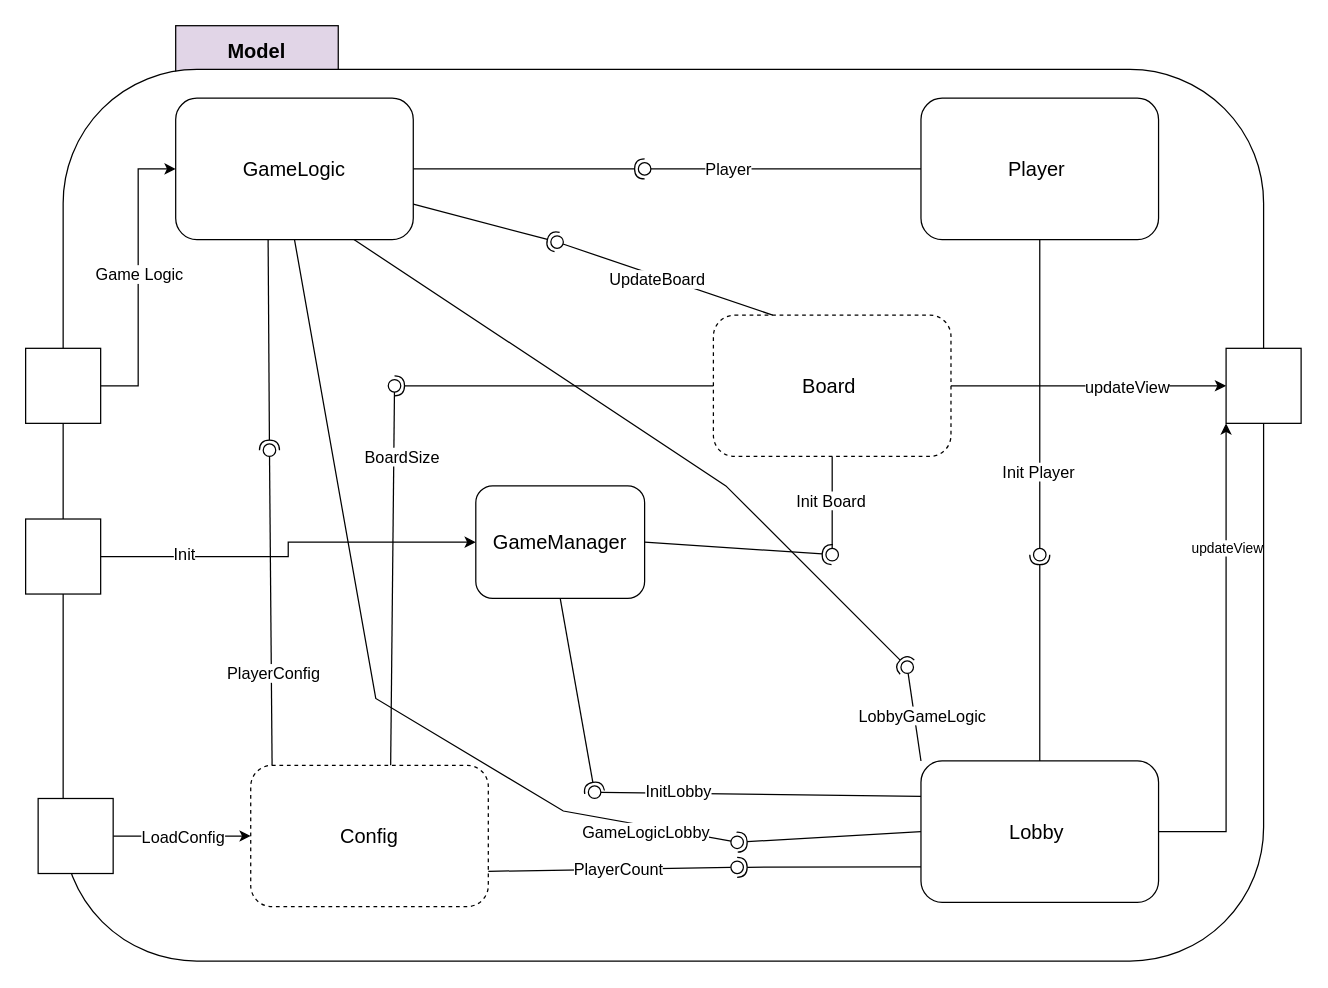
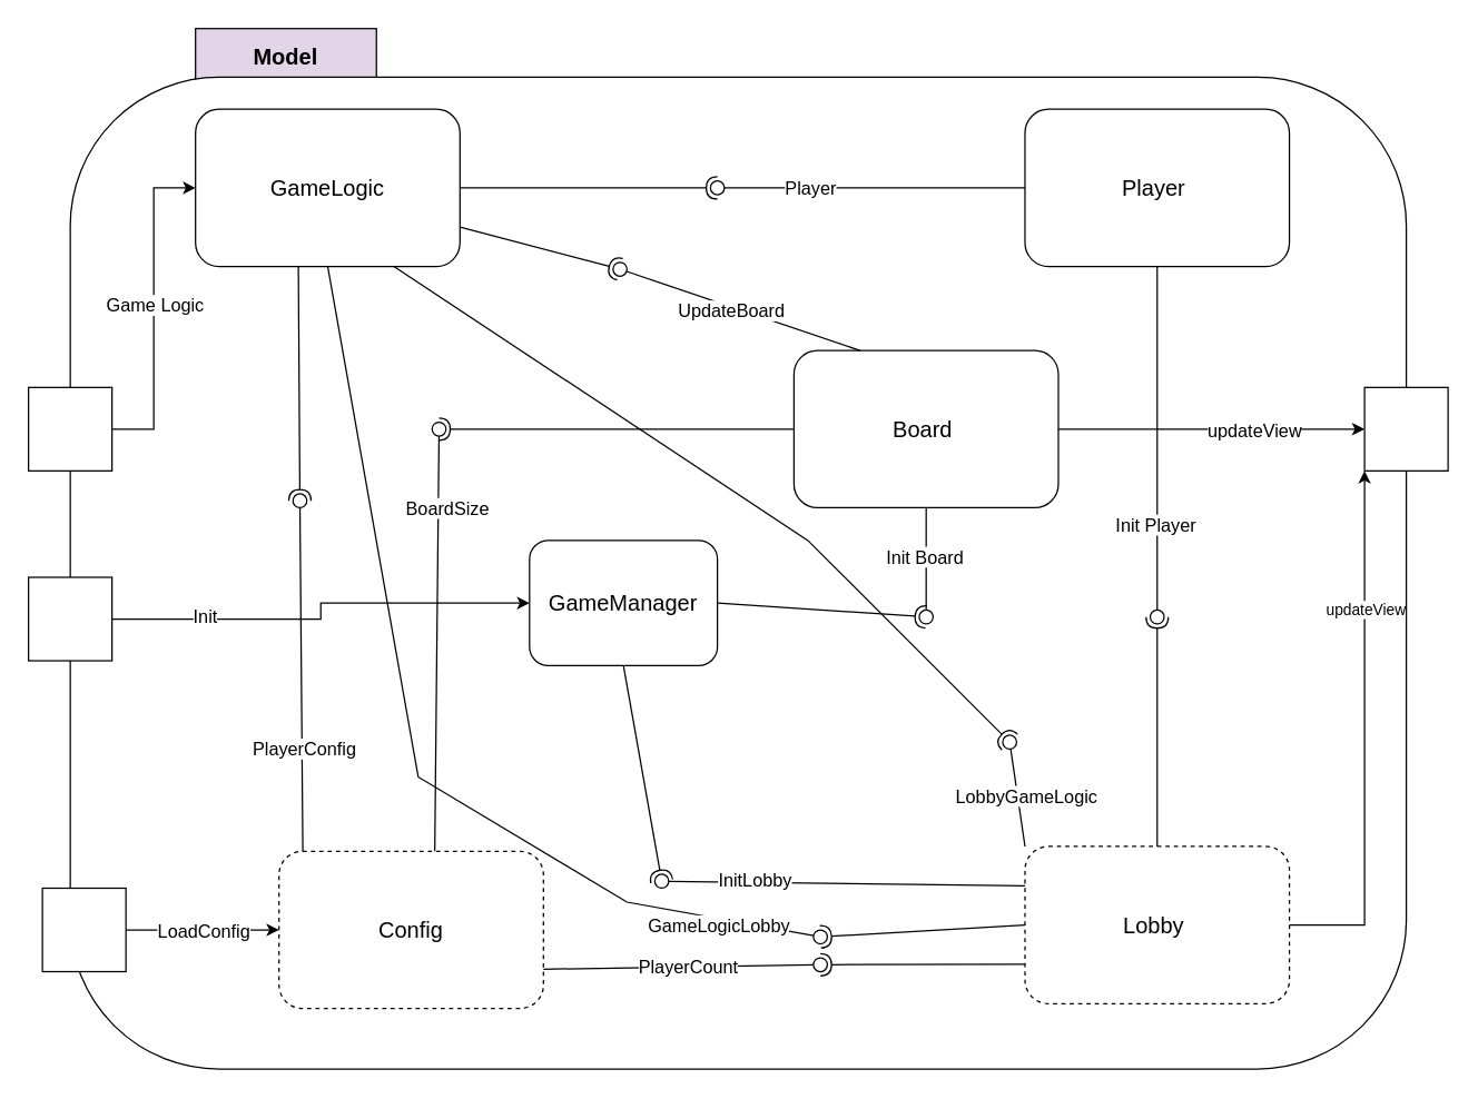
- <mxCell id="12" value="Board&amp;nbsp;" style="rounded=1;whiteSpace=wrap;html=1;fontSize=16;dashed=1;" parent="1" vertex="1"><mxGeometry x="570" y="251.5" width="190" height="113" as="geometry" /></mxCell>
+ <mxCell id="12" value="Board&amp;nbsp;" style="rounded=1;whiteSpace=wrap;html=1;fontSize=16;" parent="1" vertex="1"><mxGeometry x="570" y="251.5" width="190" height="113" as="geometry" /></mxCell>
- <mxCell id="24" value="Lobby&amp;nbsp;" style="rounded=1;whiteSpace=wrap;html=1;fontSize=16;" parent="1" vertex="1"><mxGeometry x="736" y="608" width="190" height="113" as="geometry" /></mxCell>
+ <mxCell id="24" value="Lobby&amp;nbsp;" style="rounded=1;whiteSpace=wrap;html=1;fontSize=16;dashed=1;" parent="1" vertex="1"><mxGeometry x="736" y="608" width="190" height="113" as="geometry" /></mxCell>
